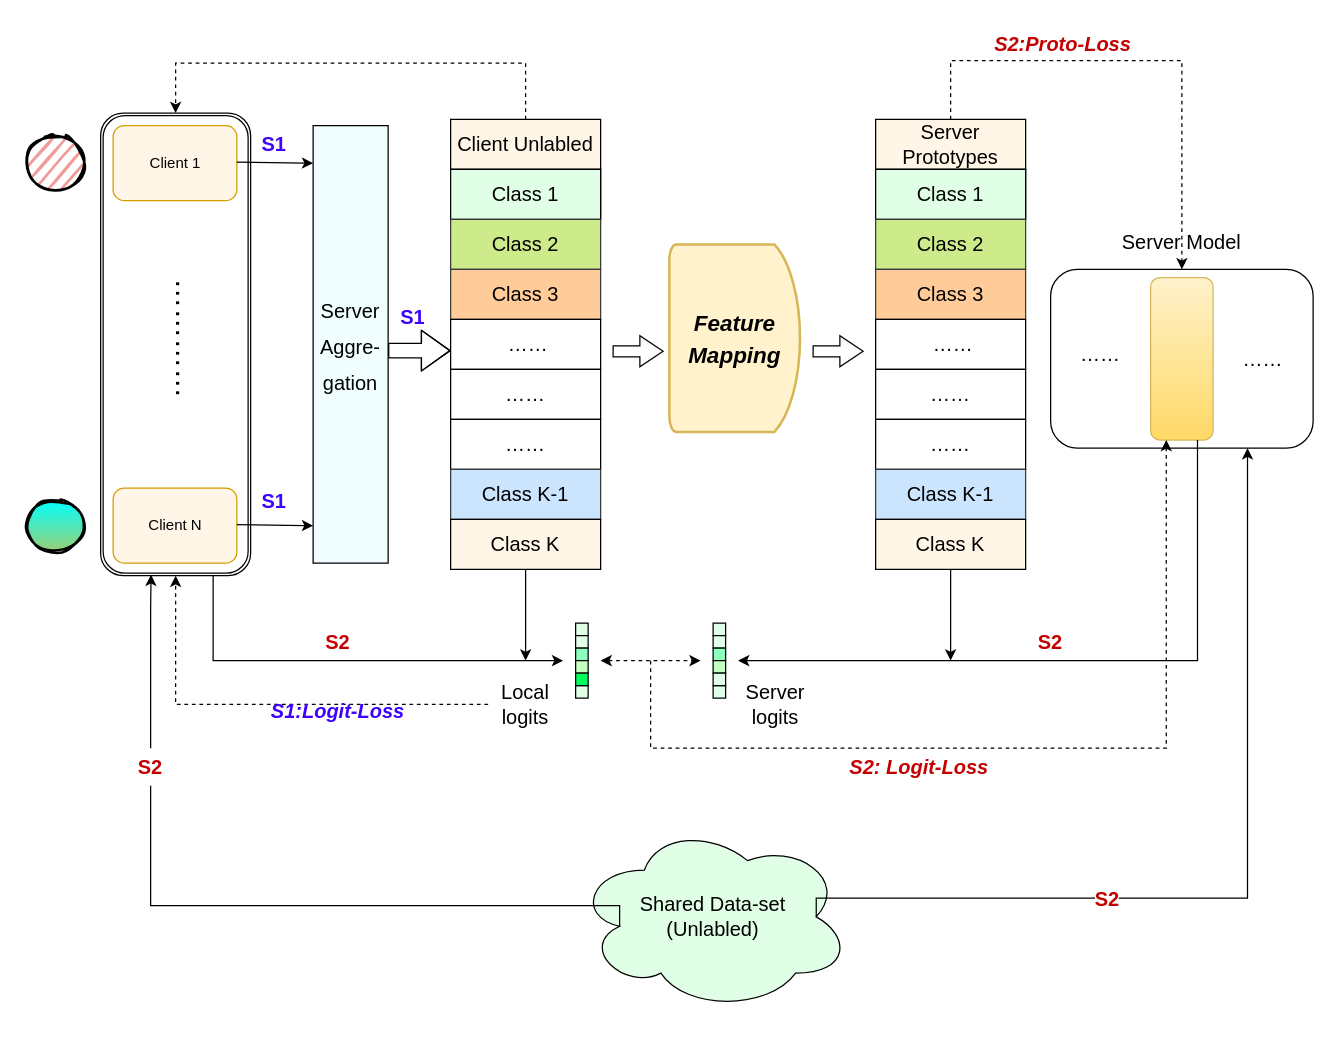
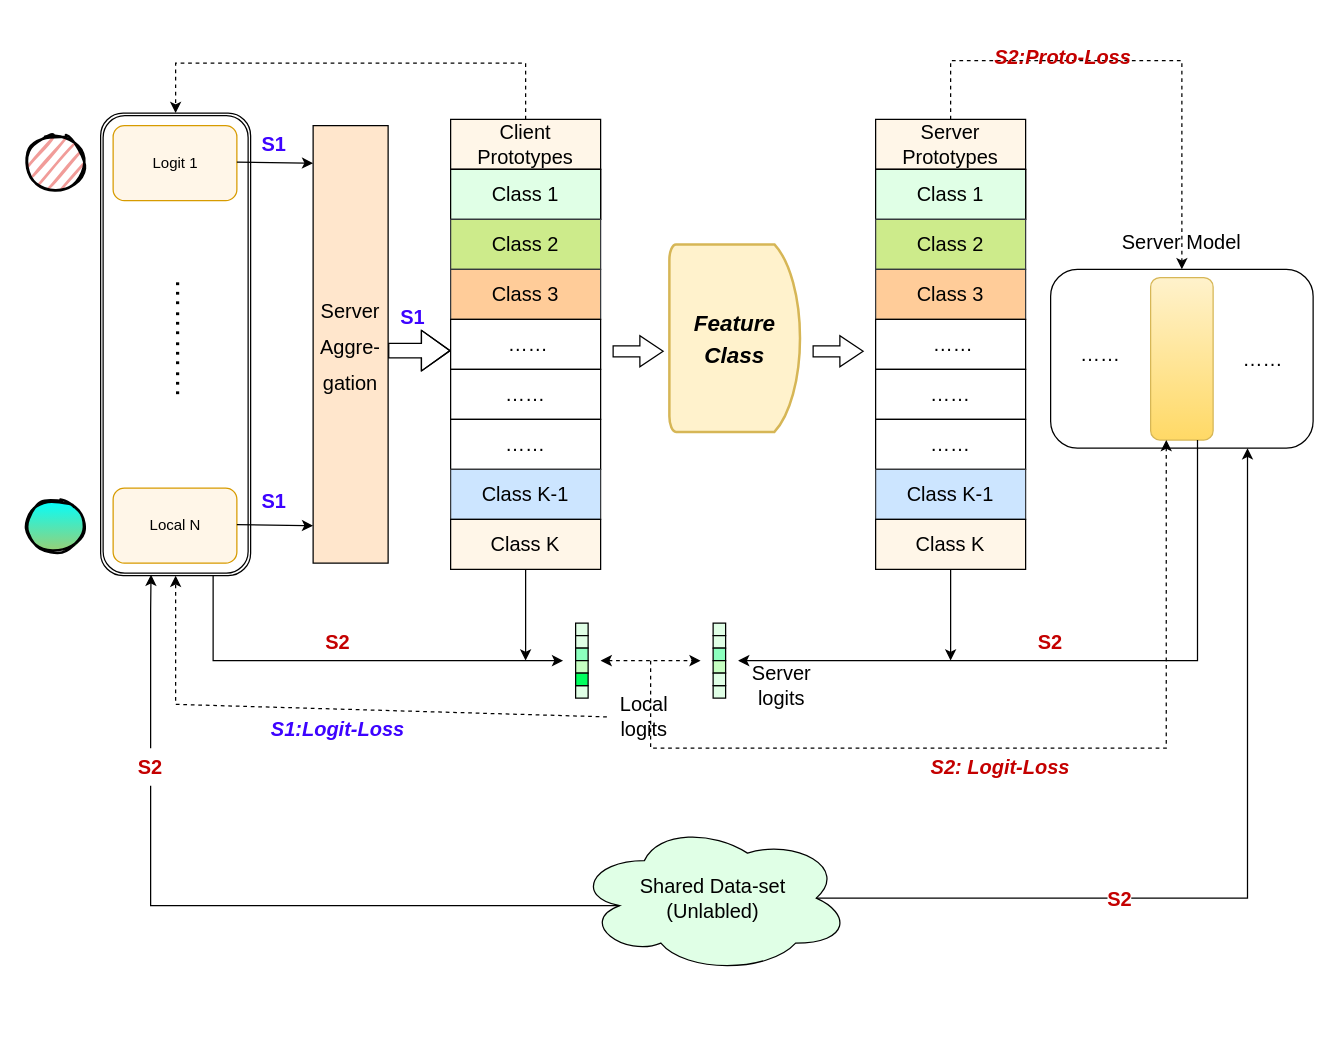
- <mxCell id="73" value="&lt;i&gt;&lt;b style=&quot;&quot;&gt;&lt;font color=&quot;#c40000&quot;&gt;S2:Proto-Loss&lt;/font&gt;&lt;/b&gt;&lt;/i&gt;" style="text;html=1;strokeColor=none;fillColor=none;align=center;verticalAlign=middle;whiteSpace=wrap;rounded=0;fontSize=16;" parent="1" vertex="1"><mxGeometry x="780" y="20" width="140" height="30" as="geometry" /></mxCell>
+ <mxCell id="73" value="&lt;i&gt;&lt;b style=&quot;&quot;&gt;&lt;font color=&quot;#c40000&quot;&gt;S2:Proto-Loss&lt;/font&gt;&lt;/b&gt;&lt;/i&gt;" style="text;html=1;strokeColor=none;fillColor=none;align=center;verticalAlign=middle;whiteSpace=wrap;rounded=0;fontSize=16;" parent="1" vertex="1"><mxGeometry x="780" y="30" width="140" height="30" as="geometry" /></mxCell>
- <mxCell id="14" value="Client Unlabled" style="rounded=0;whiteSpace=wrap;html=1;fontSize=16;strokeColor=#000000;fillColor=#FFF6E8;" parent="1" vertex="1"><mxGeometry x="360" y="95" width="120" height="40" as="geometry" /></mxCell>
+ <mxCell id="14" value="Client Prototypes" style="rounded=0;whiteSpace=wrap;html=1;fontSize=16;strokeColor=#000000;fillColor=#FFF6E8;" parent="1" vertex="1"><mxGeometry x="360" y="95" width="120" height="40" as="geometry" /></mxCell>
- <mxCell id="6" value="Client 1" style="text;html=1;strokeColor=none;fillColor=none;align=center;verticalAlign=middle;whiteSpace=wrap;rounded=0;" parent="1" vertex="1"><mxGeometry x="109.5" y="115" width="60" height="30" as="geometry" /></mxCell>
+ <mxCell id="6" value="Logit 1" style="text;html=1;strokeColor=none;fillColor=none;align=center;verticalAlign=middle;whiteSpace=wrap;rounded=0;" parent="1" vertex="1"><mxGeometry x="109.5" y="115" width="60" height="30" as="geometry" /></mxCell>
- <mxCell id="76" value="&lt;font style=&quot;font-size: 20px;&quot;&gt;&lt;b style=&quot;font-size: 18px;&quot;&gt;&lt;i&gt;Feature &lt;br&gt;Mapping&lt;/i&gt;&lt;/b&gt;&lt;/font&gt;" style="strokeWidth=2;html=1;shape=mxgraph.flowchart.delay;whiteSpace=wrap;fillColor=#fff2cc;strokeColor=#d6b656;" vertex="1" parent="1"><mxGeometry x="535" y="195" width="104.5" height="150" as="geometry" /></mxCell>
+ <mxCell id="76" value="&lt;font style=&quot;font-size: 20px;&quot;&gt;&lt;b style=&quot;font-size: 18px;&quot;&gt;&lt;i&gt;Feature &lt;br&gt;Class&lt;/i&gt;&lt;/b&gt;&lt;/font&gt;" style="strokeWidth=2;html=1;shape=mxgraph.flowchart.delay;whiteSpace=wrap;fillColor=#fff2cc;strokeColor=#d6b656;" vertex="1" parent="1"><mxGeometry x="535" y="195" width="104.5" height="150" as="geometry" /></mxCell>
- <mxCell id="12" value="&lt;font style=&quot;font-size: 16px;&quot;&gt;Server&lt;br&gt;Aggre-gation&lt;/font&gt;" style="rounded=0;whiteSpace=wrap;html=1;fontSize=24;strokeColor=#000000;fillColor=#F0FEFF;" parent="1" vertex="1"><mxGeometry x="250" y="100" width="60" height="350" as="geometry" /></mxCell>
+ <mxCell id="12" value="&lt;font style=&quot;font-size: 16px;&quot;&gt;Server&lt;br&gt;Aggre-gation&lt;/font&gt;" style="rounded=0;whiteSpace=wrap;html=1;fontSize=24;strokeColor=#000000;fillColor=#ffe6cc;" parent="1" vertex="1"><mxGeometry x="250" y="100" width="60" height="350" as="geometry" /></mxCell>
- <mxCell id="7" value="Client N" style="text;html=1;strokeColor=none;fillColor=none;align=center;verticalAlign=middle;whiteSpace=wrap;rounded=0;" parent="1" vertex="1"><mxGeometry x="109.5" y="405" width="60" height="30" as="geometry" /></mxCell>
+ <mxCell id="7" value="Local N" style="text;html=1;strokeColor=none;fillColor=none;align=center;verticalAlign=middle;whiteSpace=wrap;rounded=0;" parent="1" vertex="1"><mxGeometry x="109.5" y="405" width="60" height="30" as="geometry" /></mxCell>
- <mxCell id="66" value="&lt;font color=&quot;#000000&quot;&gt;Local logits&lt;/font&gt;" style="text;html=1;strokeColor=none;fillColor=none;align=center;verticalAlign=middle;whiteSpace=wrap;rounded=0;fontFamily=Helvetica;fontSize=16;fontColor=#C40000;" parent="1" vertex="1"><mxGeometry x="390" y="548" width="60" height="30" as="geometry" /></mxCell>
+ <mxCell id="66" value="&lt;font color=&quot;#000000&quot;&gt;Local logits&lt;/font&gt;" style="text;html=1;strokeColor=none;fillColor=none;align=center;verticalAlign=middle;whiteSpace=wrap;rounded=0;fontFamily=Helvetica;fontSize=16;fontColor=#C40000;" parent="1" vertex="1"><mxGeometry x="485" y="558" width="60" height="30" as="geometry" /></mxCell>
- <mxCell id="67" value="&lt;font color=&quot;#000000&quot;&gt;Server logits&lt;/font&gt;" style="text;html=1;strokeColor=none;fillColor=none;align=center;verticalAlign=middle;whiteSpace=wrap;rounded=0;fontFamily=Helvetica;fontSize=16;fontColor=#C40000;" parent="1" vertex="1"><mxGeometry x="590" y="548" width="60" height="30" as="geometry" /></mxCell>
+ <mxCell id="67" value="&lt;font color=&quot;#000000&quot;&gt;Server logits&lt;/font&gt;" style="text;html=1;strokeColor=none;fillColor=none;align=center;verticalAlign=middle;whiteSpace=wrap;rounded=0;fontFamily=Helvetica;fontSize=16;fontColor=#C40000;" parent="1" vertex="1"><mxGeometry x="595" y="533" width="60" height="30" as="geometry" /></mxCell>
- <mxCell id="75" value="&lt;i&gt;&lt;font color=&quot;#3d03ff&quot;&gt;&lt;b&gt;S1:Logit-Loss&lt;/b&gt;&lt;/font&gt;&lt;/i&gt;" style="text;html=1;strokeColor=none;fillColor=none;align=center;verticalAlign=middle;whiteSpace=wrap;rounded=0;fontSize=16;" vertex="1" parent="1"><mxGeometry x="200" y="553" width="140" height="30" as="geometry" /></mxCell>
+ <mxCell id="75" value="&lt;i&gt;&lt;font color=&quot;#3d03ff&quot;&gt;&lt;b&gt;S1:Logit-Loss&lt;/b&gt;&lt;/font&gt;&lt;/i&gt;" style="text;html=1;strokeColor=none;fillColor=none;align=center;verticalAlign=middle;whiteSpace=wrap;rounded=0;fontSize=16;" vertex="1" parent="1"><mxGeometry x="200" y="568" width="140" height="30" as="geometry" /></mxCell>
- <mxCell id="71" value="&lt;i&gt;&lt;b style=&quot;&quot;&gt;&lt;font color=&quot;#c40000&quot;&gt;S2: Logit-Loss&lt;/font&gt;&lt;/b&gt;&lt;/i&gt;" style="text;html=1;strokeColor=none;fillColor=none;align=center;verticalAlign=middle;whiteSpace=wrap;rounded=0;fontSize=16;" parent="1" vertex="1"><mxGeometry x="670" y="598" width="130" height="30" as="geometry" /></mxCell>
+ <mxCell id="71" value="&lt;i&gt;&lt;b style=&quot;&quot;&gt;&lt;font color=&quot;#c40000&quot;&gt;S2: Logit-Loss&lt;/font&gt;&lt;/b&gt;&lt;/i&gt;" style="text;html=1;strokeColor=none;fillColor=none;align=center;verticalAlign=middle;whiteSpace=wrap;rounded=0;fontSize=16;" parent="1" vertex="1"><mxGeometry x="735" y="598" width="130" height="30" as="geometry" /></mxCell>
- <mxCell id="24" value="Shared Data-set&lt;br&gt;(Unlabled)" style="ellipse;shape=cloud;whiteSpace=wrap;html=1;fontSize=16;strokeColor=#000000;fillColor=#E0FFE6;" parent="1" vertex="1"><mxGeometry x="460" y="658" width="220" height="150" as="geometry" /></mxCell>
+ <mxCell id="24" value="Shared Data-set&lt;br&gt;(Unlabled)" style="ellipse;shape=cloud;whiteSpace=wrap;html=1;fontSize=16;strokeColor=#000000;fillColor=#E0FFE6;" parent="1" vertex="1"><mxGeometry x="460" y="658" width="220" height="120" as="geometry" /></mxCell>
